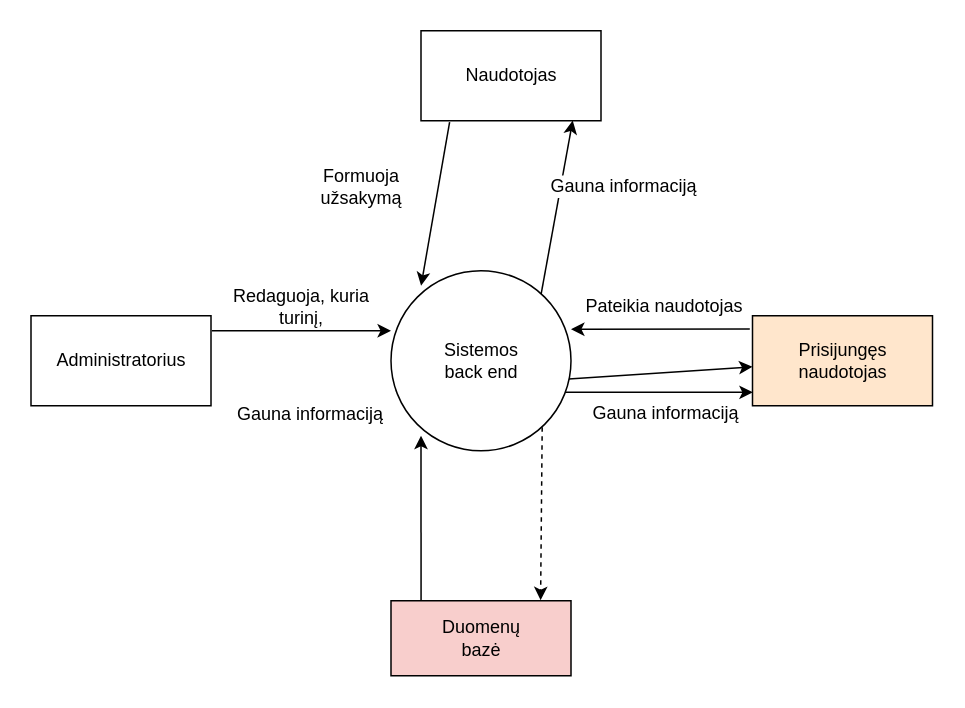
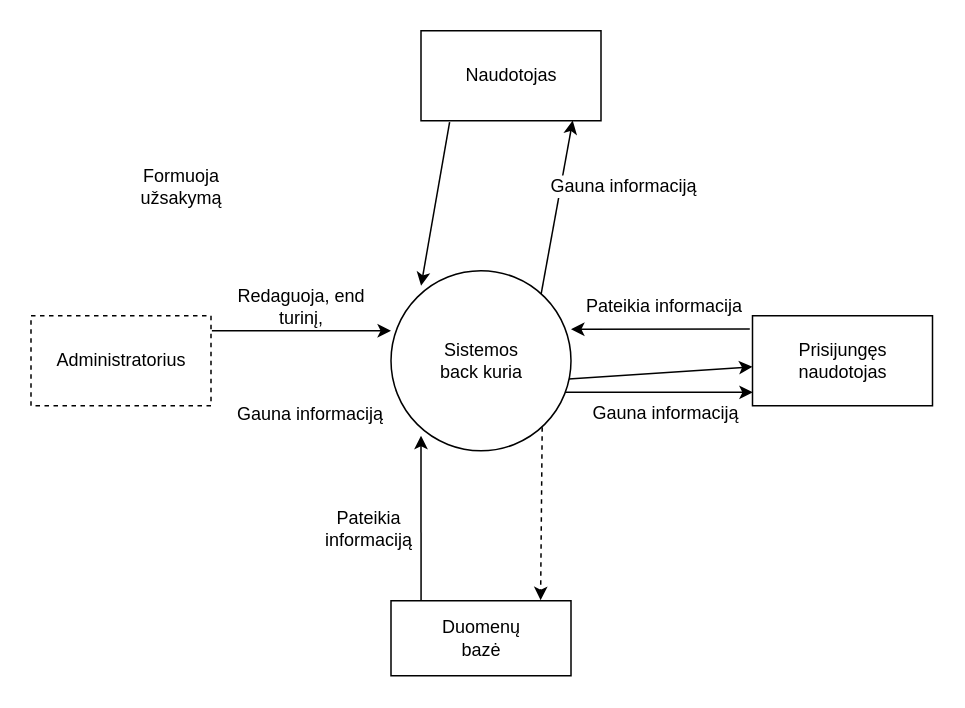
- <mxCell id="20" value="Formuoja&lt;br&gt;užsakymą" style="text;html=1;align=center;verticalAlign=middle;resizable=0;points=[];autosize=1;strokeColor=none;fillColor=none;labelBorderColor=none;labelBackgroundColor=default;rounded=0;" parent="1" vertex="1"><mxGeometry x="200" y="104" width="80" height="40" as="geometry" /></mxCell>
+ <mxCell id="20" value="Formuoja&lt;br&gt;užsakymą" style="text;html=1;align=center;verticalAlign=middle;resizable=0;points=[];autosize=1;strokeColor=none;fillColor=none;labelBorderColor=none;labelBackgroundColor=default;rounded=0;" parent="1" vertex="1"><mxGeometry x="80" y="104" width="80" height="40" as="geometry" /></mxCell>
- <mxCell id="16" value="Redaguoja, kuria &lt;br&gt;turinį," style="text;html=1;align=center;verticalAlign=middle;resizable=0;points=[];autosize=1;strokeColor=none;fillColor=none;labelBorderColor=none;labelBackgroundColor=default;rounded=0;" parent="1" vertex="1"><mxGeometry x="145" y="184" width="110" height="40" as="geometry" /></mxCell>
+ <mxCell id="16" value="Redaguoja, end &lt;br&gt;turinį," style="text;html=1;align=center;verticalAlign=middle;resizable=0;points=[];autosize=1;strokeColor=none;fillColor=none;labelBorderColor=none;labelBackgroundColor=default;rounded=0;" parent="1" vertex="1"><mxGeometry x="145" y="184" width="110" height="40" as="geometry" /></mxCell>
- <mxCell id="21" value="Pateikia naudotojas" style="text;html=1;align=center;verticalAlign=middle;resizable=0;points=[];autosize=1;strokeColor=none;fillColor=none;labelBorderColor=none;labelBackgroundColor=default;rounded=0;" parent="1" vertex="1"><mxGeometry x="377" y="189" width="130" height="30" as="geometry" /></mxCell>
+ <mxCell id="21" value="Pateikia informacija" style="text;html=1;align=center;verticalAlign=middle;resizable=0;points=[];autosize=1;strokeColor=none;fillColor=none;labelBorderColor=none;labelBackgroundColor=default;rounded=0;" parent="1" vertex="1"><mxGeometry x="377" y="189" width="130" height="30" as="geometry" /></mxCell>
- <mxCell id="3" value="Administratorius" style="html=1;dashed=0;whitespace=wrap;rounded=0;" parent="1" vertex="1"><mxGeometry y="210" width="120" height="60" as="geometry" x="20" /></mxCell>
+ <mxCell id="3" value="Administratorius" style="html=1;dashed=1;whitespace=wrap;rounded=0;" parent="1" vertex="1"><mxGeometry y="210" width="120" height="60" as="geometry" x="20" /></mxCell>
- <mxCell id="8" value="Sistemos&lt;br&gt;back end" style="shape=ellipse;html=1;dashed=0;whitespace=wrap;aspect=fixed;perimeter=ellipsePerimeter;rounded=0;" parent="1" vertex="1"><mxGeometry x="260" y="180" width="120" height="120" as="geometry" /></mxCell>
+ <mxCell id="8" value="Sistemos&lt;br&gt;back kuria" style="shape=ellipse;html=1;dashed=0;whitespace=wrap;aspect=fixed;perimeter=ellipsePerimeter;rounded=0;" parent="1" vertex="1"><mxGeometry x="260" y="180" width="120" height="120" as="geometry" /></mxCell>
- <mxCell id="10" value="Prisijungęs&lt;br&gt;naudotojas" style="html=1;dashed=0;whitespace=wrap;rounded=0;fillColor=#ffe6cc;" parent="1" vertex="1"><mxGeometry x="501" y="210" width="120" height="60" as="geometry" /></mxCell>
+ <mxCell id="10" value="Prisijungęs&lt;br&gt;naudotojas" style="html=1;dashed=0;whitespace=wrap;rounded=0;" parent="1" vertex="1"><mxGeometry x="501" y="210" width="120" height="60" as="geometry" /></mxCell>
+ <mxCell id="15" value="Pateikia &lt;br&gt;informaciją" style="text;html=1;align=center;verticalAlign=middle;resizable=0;points=[];autosize=1;strokeColor=none;fillColor=none;labelBackgroundColor=default;spacing=2;rounded=0;" parent="1" vertex="1"><mxGeometry x="205" y="332" width="80" height="40" as="geometry" /></mxCell>
- <mxCell id="14" value="Duomenų&lt;br&gt;bazė" style="html=1;dashed=0;whitespace=wrap;rounded=0;fillColor=#f8cecc;" parent="1" vertex="1"><mxGeometry x="260" y="400" width="120" height="50" as="geometry" /></mxCell>
+ <mxCell id="14" value="Duomenų&lt;br&gt;bazė" style="html=1;dashed=0;whitespace=wrap;rounded=0;" parent="1" vertex="1"><mxGeometry x="260" y="400" width="120" height="50" as="geometry" /></mxCell>
